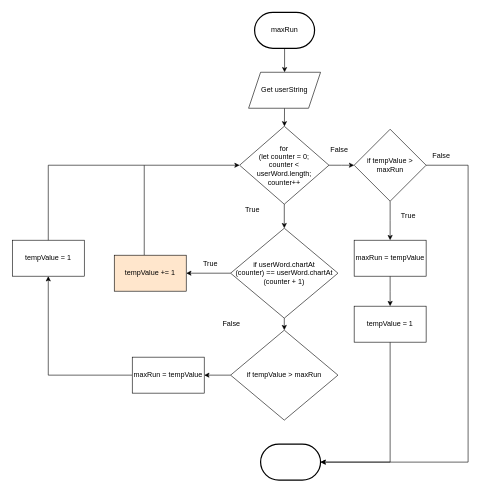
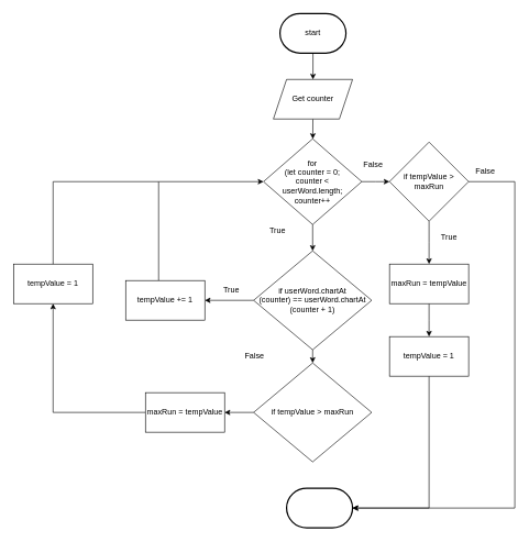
- <mxCell id="34" value="maxRun" style="strokeWidth=2;html=1;shape=mxgraph.flowchart.terminator;whiteSpace=wrap;" parent="1" vertex="1"><mxGeometry x="424" y="20" width="100" height="60" as="geometry" /></mxCell>
+ <mxCell id="34" value="start" style="strokeWidth=2;html=1;shape=mxgraph.flowchart.terminator;whiteSpace=wrap;" parent="1" vertex="1"><mxGeometry x="424" y="20" width="100" height="60" as="geometry" /></mxCell>
- <mxCell id="9" value="Get userString" style="shape=parallelogram;perimeter=parallelogramPerimeter;whiteSpace=wrap;html=1;fixedSize=1;" parent="1" vertex="1"><mxGeometry x="414" y="120" width="120" height="60" as="geometry" /></mxCell>
+ <mxCell id="9" value="Get counter" style="shape=parallelogram;perimeter=parallelogramPerimeter;whiteSpace=wrap;html=1;fixedSize=1;" parent="1" vertex="1"><mxGeometry x="414" y="120" width="120" height="60" as="geometry" /></mxCell>
- <mxCell id="22" value="tempValue += 1" style="rounded=0;whiteSpace=wrap;html=1;fillColor=#ffe6cc;" parent="1" vertex="1"><mxGeometry x="190" y="425" width="120" height="60" as="geometry" /></mxCell>
+ <mxCell id="22" value="tempValue += 1" style="rounded=0;whiteSpace=wrap;html=1;" parent="1" vertex="1"><mxGeometry x="190" y="425" width="120" height="60" as="geometry" /></mxCell>
